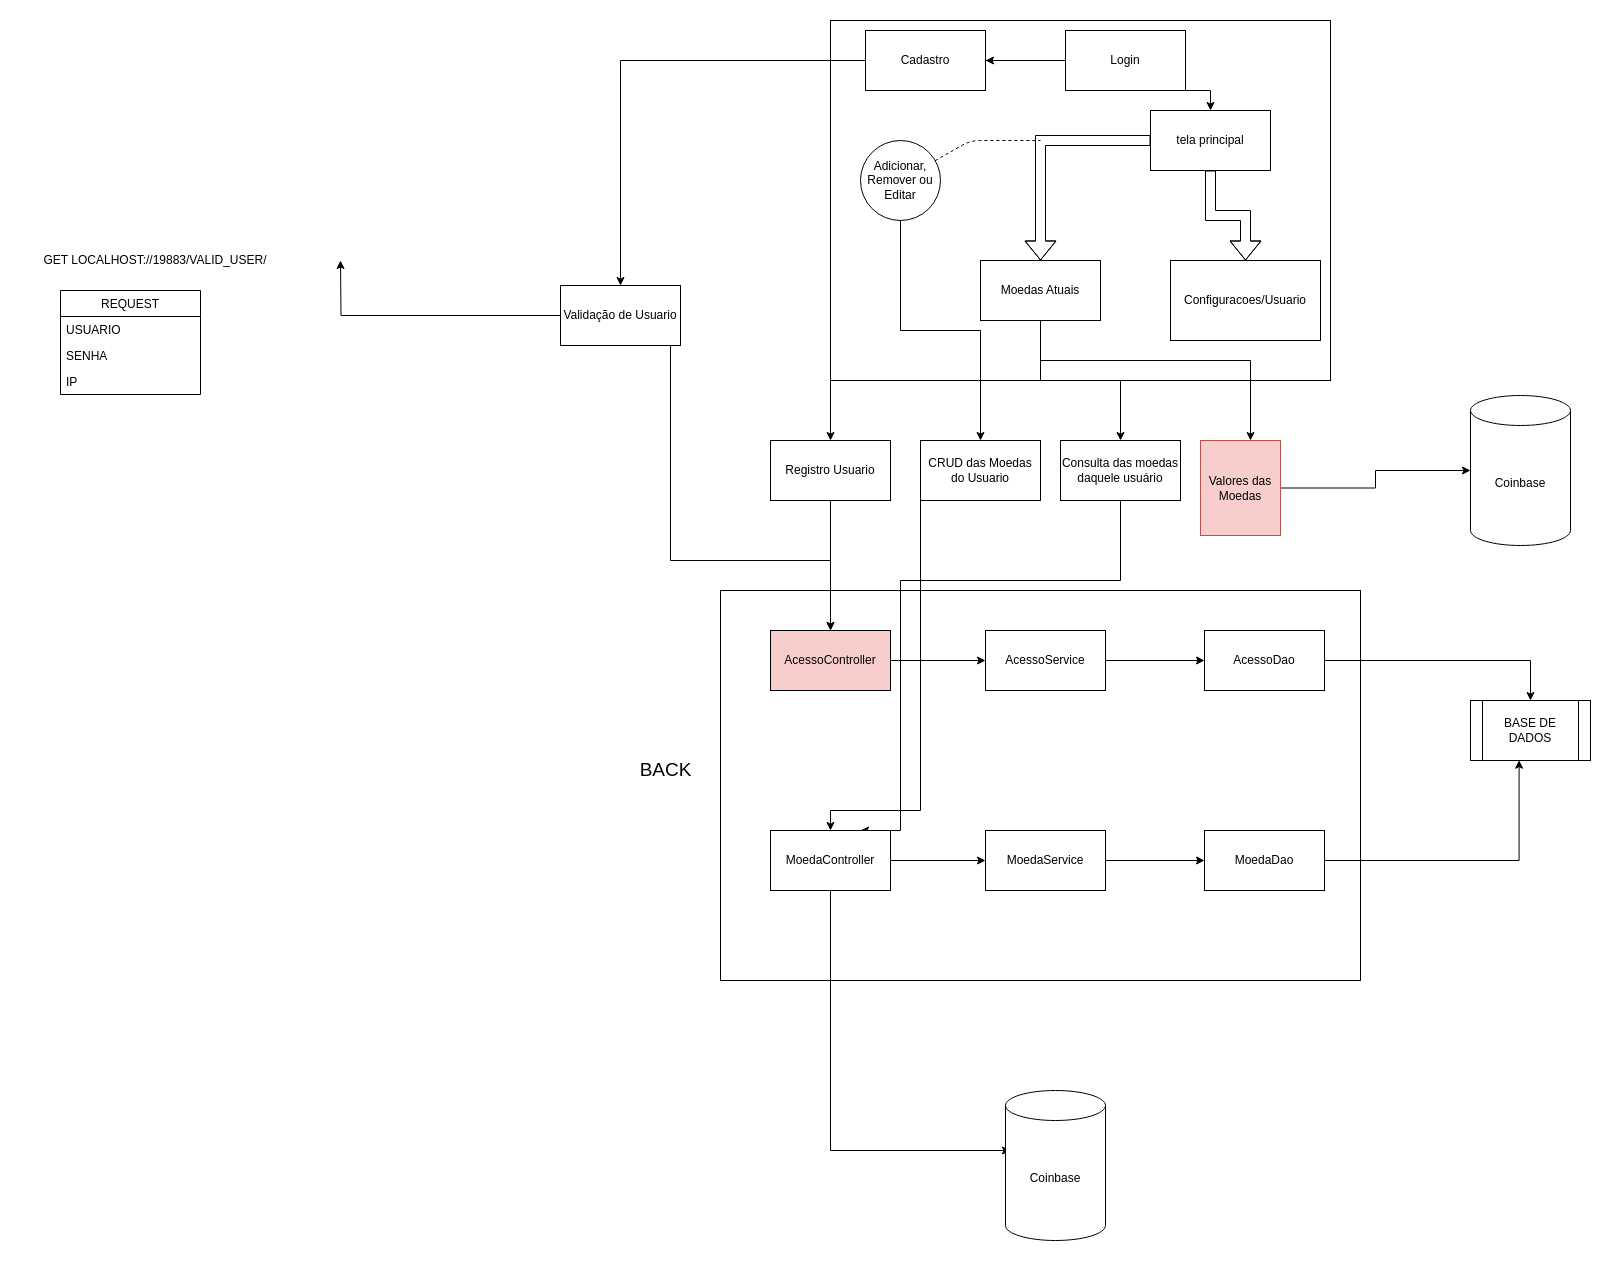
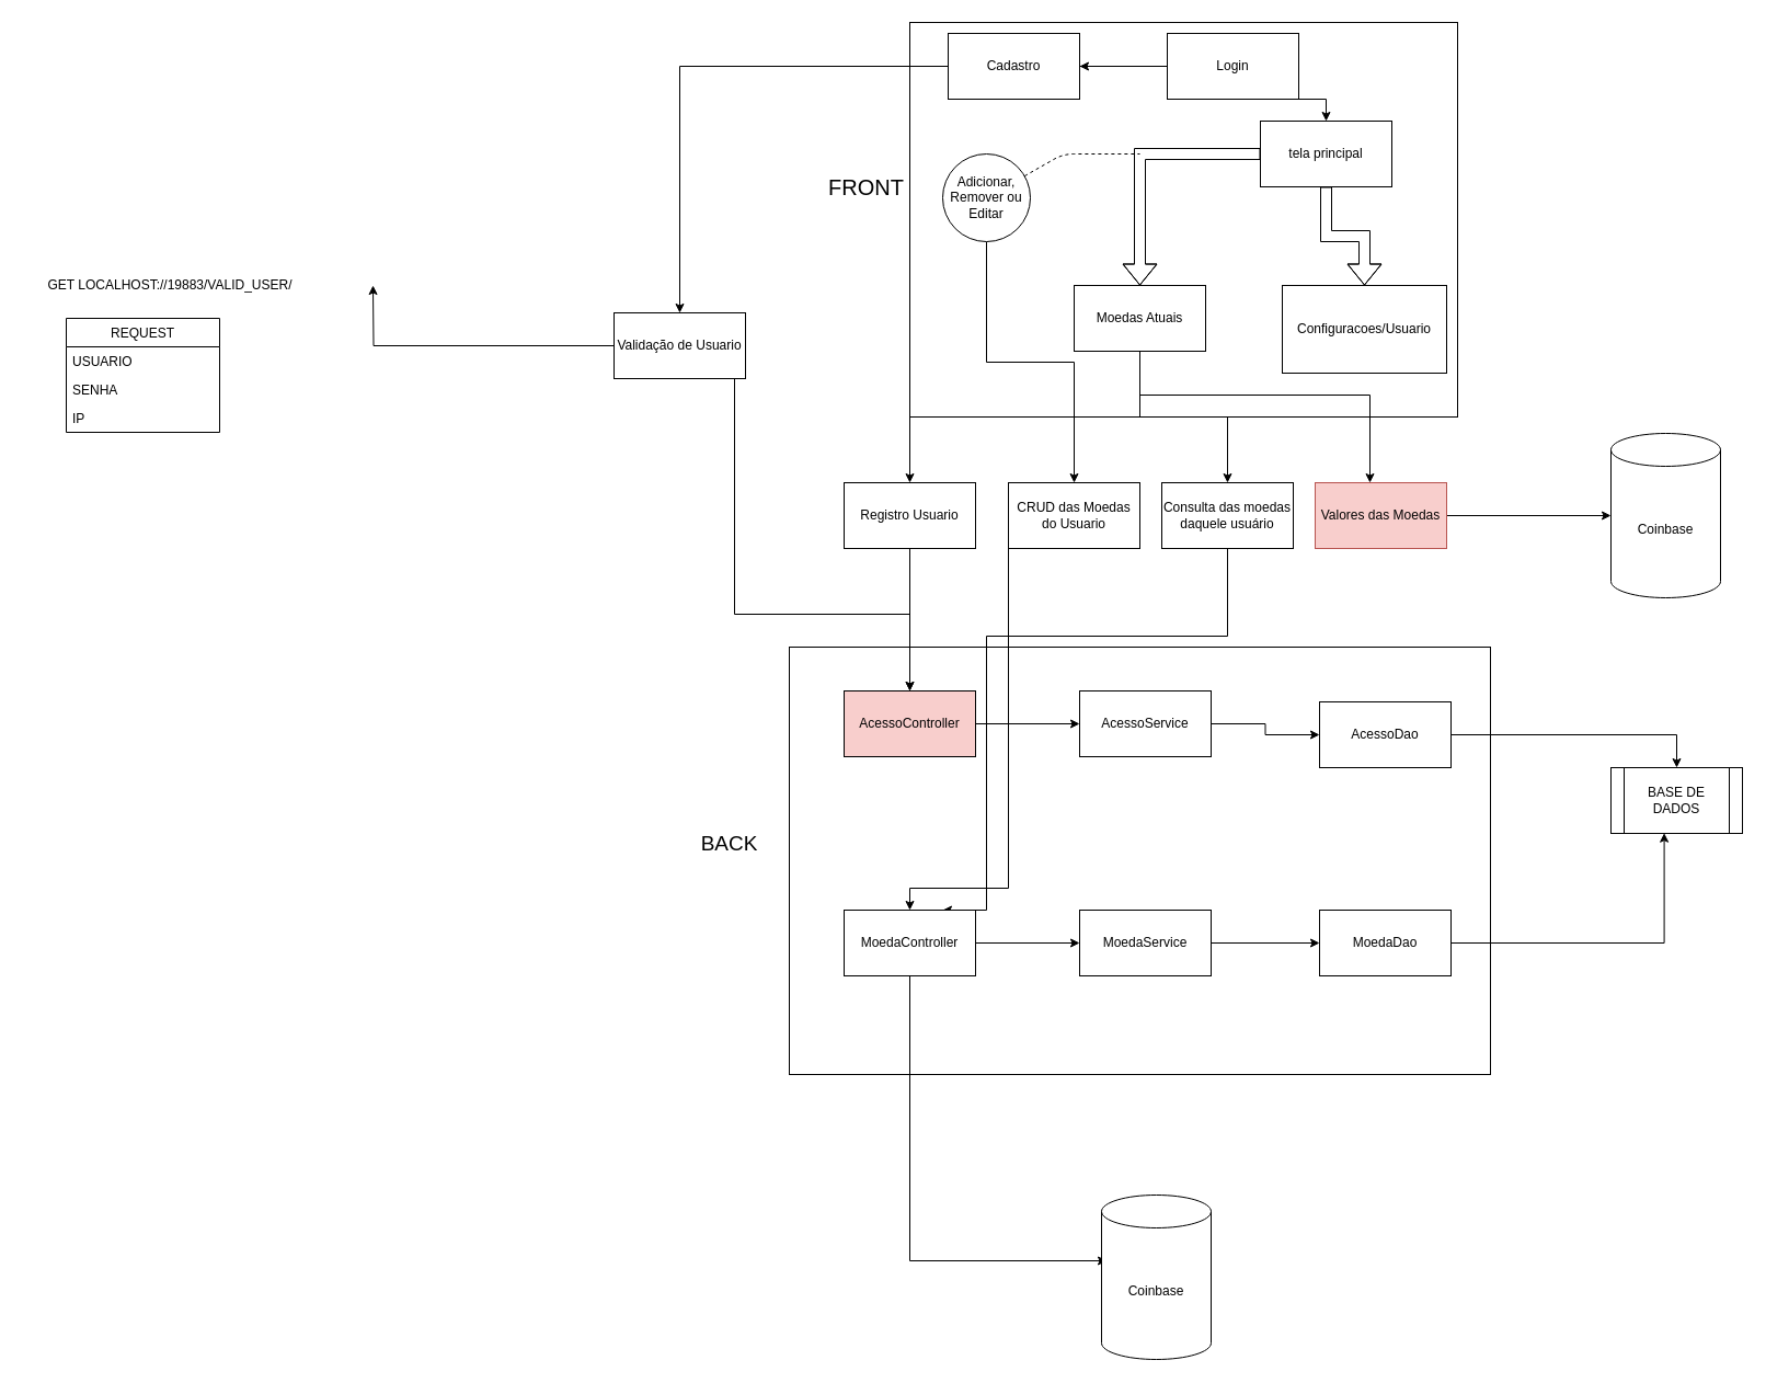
+ <mxCell id="52" value="&lt;font style=&quot;font-size: 20px&quot;&gt;FRONT&lt;/font&gt;" style="text;html=1;align=center;verticalAlign=middle;resizable=0;points=[];autosize=1;strokeColor=none;" vertex="1" parent="1"><mxGeometry x="750" y="160" width="80" height="20" as="geometry" /></mxCell>
- <mxCell id="31" value="Valores das Moedas" style="rounded=0;whiteSpace=wrap;html=1;fillColor=#f8cecc;strokeColor=#b85450;" vertex="1" parent="1"><mxGeometry x="1200" y="440" width="80" height="95" as="geometry" /></mxCell>
+ <mxCell id="31" value="Valores das Moedas" style="rounded=0;whiteSpace=wrap;html=1;fillColor=#f8cecc;strokeColor=#b85450;" vertex="1" parent="1"><mxGeometry x="1200" y="440" width="120" height="60" as="geometry" /></mxCell>
- <mxCell id="37" value="AcessoDao" style="rounded=0;whiteSpace=wrap;html=1;" vertex="1" parent="1"><mxGeometry x="1204" y="630" width="120" height="60" as="geometry" /></mxCell>
+ <mxCell id="37" value="AcessoDao" style="rounded=0;whiteSpace=wrap;html=1;" vertex="1" parent="1"><mxGeometry x="1204" y="640" width="120" height="60" as="geometry" /></mxCell>
